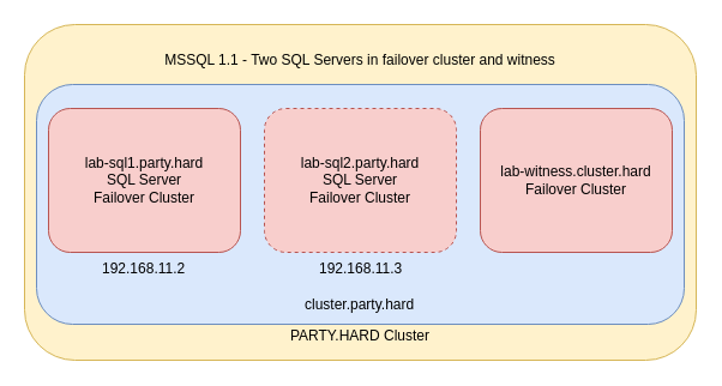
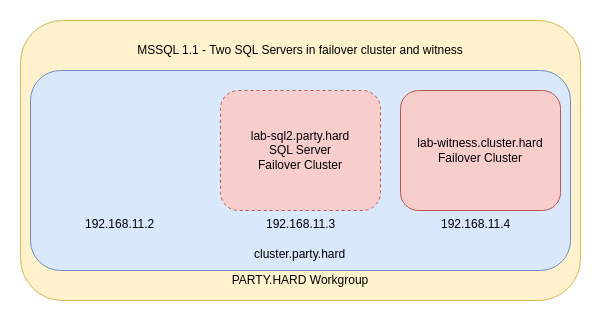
- <mxCell id="5" value="lab-sql1.party.hard&lt;br&gt;SQL Server&lt;br&gt;Failover Cluster" style="rounded=1;whiteSpace=wrap;html=1;fillColor=#f8cecc;strokeColor=#b85450;" parent="1" vertex="1"><mxGeometry x="40" y="90" width="160" height="120" as="geometry" /></mxCell>
+ <mxCell id="10" value="192.168.11.4" style="text;html=1;" parent="1" vertex="1"><mxGeometry x="438.75" y="210" width="82.5" height="30" as="geometry" /></mxCell>
- <mxCell id="4" value="PARTY.HARD Cluster" style="text;html=1;strokeColor=none;fillColor=none;align=center;verticalAlign=middle;whiteSpace=wrap;rounded=0;" parent="1" vertex="1"><mxGeometry x="210" y="270" width="180" height="20" as="geometry" /></mxCell>
+ <mxCell id="4" value="PARTY.HARD Workgroup" style="text;html=1;strokeColor=none;fillColor=none;align=center;verticalAlign=middle;whiteSpace=wrap;rounded=0;" parent="1" vertex="1"><mxGeometry x="210" y="270" width="180" height="20" as="geometry" /></mxCell>
